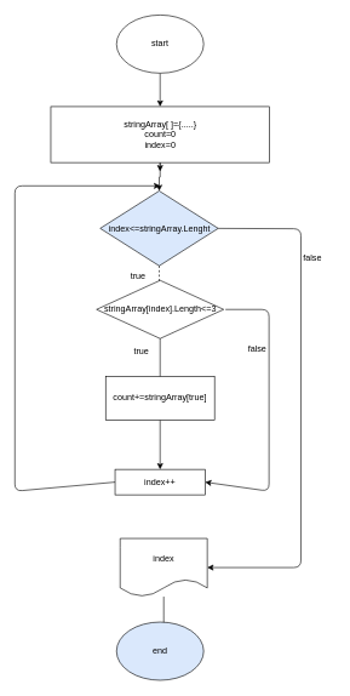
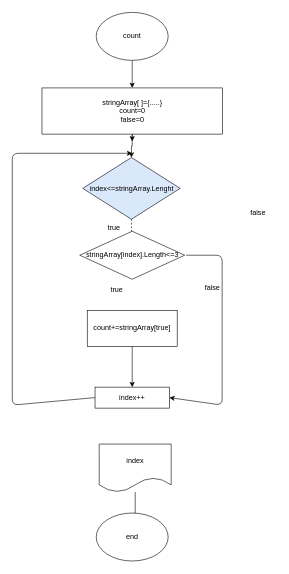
- <mxCell id="3" value="start" style="ellipse;whiteSpace=wrap;html=1;" vertex="1" parent="1"><mxGeometry x="160" y="20" width="120" height="80" as="geometry" /></mxCell>
+ <mxCell id="3" value="count" style="ellipse;whiteSpace=wrap;html=1;" vertex="1" parent="1"><mxGeometry x="160" y="20" width="120" height="80" as="geometry" /></mxCell>
- <mxCell id="6" value="stringArray[ ]={.....&lt;span&gt;}&lt;/span&gt;&lt;br&gt;count=0&lt;br&gt;index=0" style="rounded=0;whiteSpace=wrap;html=1;" vertex="1" parent="1"><mxGeometry x="69.5" y="146" width="301" height="77" as="geometry" /></mxCell>
+ <mxCell id="6" value="stringArray[ ]={.....&lt;span&gt;}&lt;/span&gt;&lt;br&gt;count=0&lt;br&gt;false=0" style="rounded=0;whiteSpace=wrap;html=1;" vertex="1" parent="1"><mxGeometry x="69.5" y="146" width="301" height="77" as="geometry" /></mxCell>
- <mxCell id="23" value="" style="edgeStyle=orthogonalEdgeStyle;rounded=0;orthogonalLoop=1;jettySize=auto;html=1;startArrow=none;endArrow=none;exitX=0.5;exitY=1;exitDx=0;exitDy=0;" edge="1" parent="1" source="18" target="22"><mxGeometry relative="1" as="geometry"><mxPoint x="225" y="465" as="sourcePoint" /><mxPoint x="227" y="640" as="targetPoint" /></mxGeometry></mxCell>
- <mxCell id="8" value="" style="edgeStyle=none;html=1;exitX=1;exitY=0.5;exitDx=0;exitDy=0;entryX=1;entryY=0.5;entryDx=0;entryDy=0;" edge="1" parent="1" source="9" target="11"><mxGeometry relative="1" as="geometry"><mxPoint x="470" y="936.6" as="targetPoint" /><Array as="points"><mxPoint x="414" y="314" /><mxPoint x="414" y="780" /></Array></mxGeometry></mxCell>
- <mxCell id="12" value="end" style="ellipse;whiteSpace=wrap;html=1;fillColor=#dae8fc;" vertex="1" parent="1"><mxGeometry x="160" y="855" width="120" height="80" as="geometry" /></mxCell>
+ <mxCell id="12" value="end" style="ellipse;whiteSpace=wrap;html=1;" vertex="1" parent="1"><mxGeometry x="160" y="855" width="120" height="80" as="geometry" /></mxCell>
